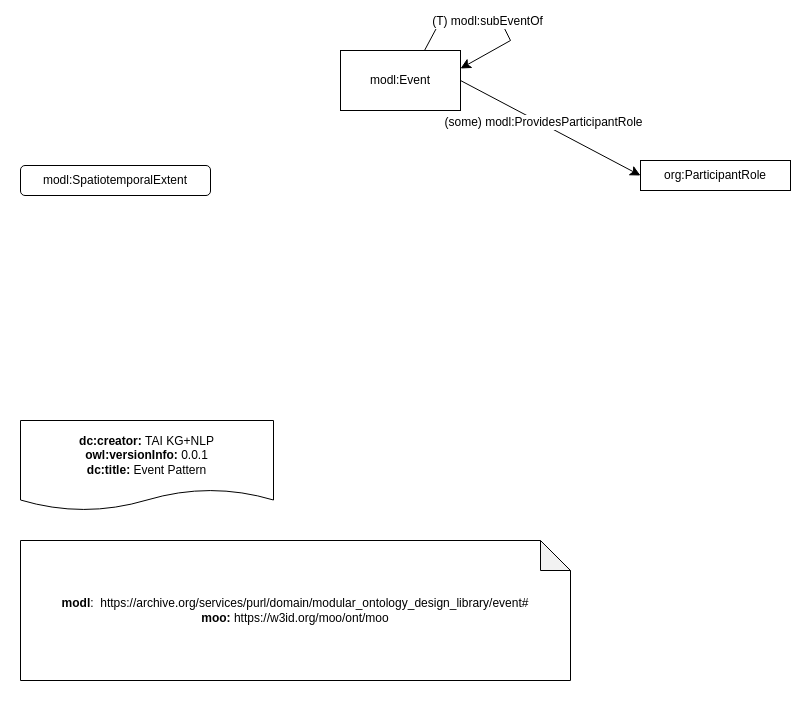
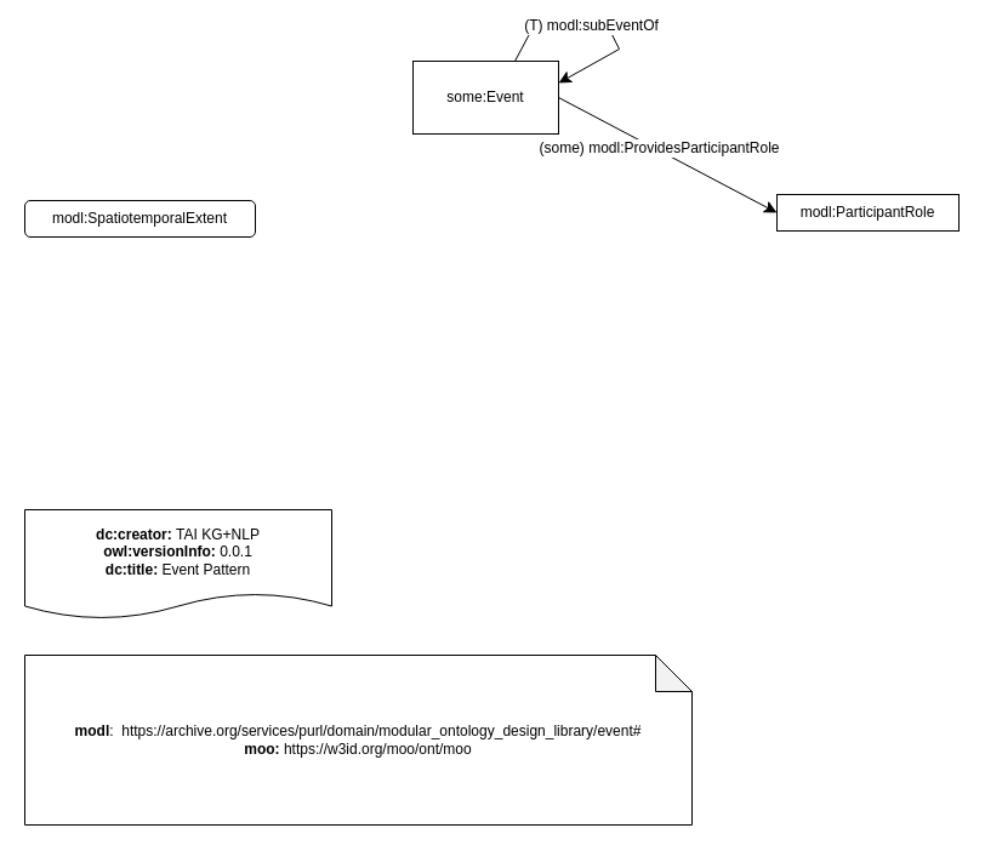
- <mxCell id="5" value="modl:Event" style="rounded=0;whiteSpace=wrap;html=1;snapToPoint=1;points=[[0.1,0],[0.2,0],[0.3,0],[0.4,0],[0.5,0],[0.6,0],[0.7,0],[0.8,0],[0.9,0],[0,0.1],[0,0.3],[0,0.5],[0,0.7],[0,0.9],[0.1,1],[0.2,1],[0.3,1],[0.4,1],[0.5,1],[0.6,1],[0.7,1],[0.8,1],[0.9,1],[1,0.1],[1,0.3],[1,0.5],[1,0.7],[1,0.9]];" vertex="1" parent="1"><mxGeometry x="340" y="50" width="120" height="60" as="geometry" /></mxCell>
+ <mxCell id="5" value="some:Event" style="rounded=0;whiteSpace=wrap;html=1;snapToPoint=1;points=[[0.1,0],[0.2,0],[0.3,0],[0.4,0],[0.5,0],[0.6,0],[0.7,0],[0.8,0],[0.9,0],[0,0.1],[0,0.3],[0,0.5],[0,0.7],[0,0.9],[0.1,1],[0.2,1],[0.3,1],[0.4,1],[0.5,1],[0.6,1],[0.7,1],[0.8,1],[0.9,1],[1,0.1],[1,0.3],[1,0.5],[1,0.7],[1,0.9]];" vertex="1" parent="1"><mxGeometry x="340" y="50" width="120" height="60" as="geometry" /></mxCell>
- <mxCell id="4" value="org:ParticipantRole" style="rounded=0;whiteSpace=wrap;html=1;snapToPoint=1;points=[[0.1,0],[0.2,0],[0.3,0],[0.4,0],[0.5,0],[0.6,0],[0.7,0],[0.8,0],[0.9,0],[0,0.1],[0,0.3],[0,0.5],[0,0.7],[0,0.9],[0.1,1],[0.2,1],[0.3,1],[0.4,1],[0.5,1],[0.6,1],[0.7,1],[0.8,1],[0.9,1],[1,0.1],[1,0.3],[1,0.5],[1,0.7],[1,0.9]];" vertex="1" parent="1"><mxGeometry x="640" y="160" width="150" height="30" as="geometry" /></mxCell>
+ <mxCell id="4" value="modl:ParticipantRole" style="rounded=0;whiteSpace=wrap;html=1;snapToPoint=1;points=[[0.1,0],[0.2,0],[0.3,0],[0.4,0],[0.5,0],[0.6,0],[0.7,0],[0.8,0],[0.9,0],[0,0.1],[0,0.3],[0,0.5],[0,0.7],[0,0.9],[0.1,1],[0.2,1],[0.3,1],[0.4,1],[0.5,1],[0.6,1],[0.7,1],[0.8,1],[0.9,1],[1,0.1],[1,0.3],[1,0.5],[1,0.7],[1,0.9]];" vertex="1" parent="1"><mxGeometry x="640" y="160" width="150" height="30" as="geometry" /></mxCell>
